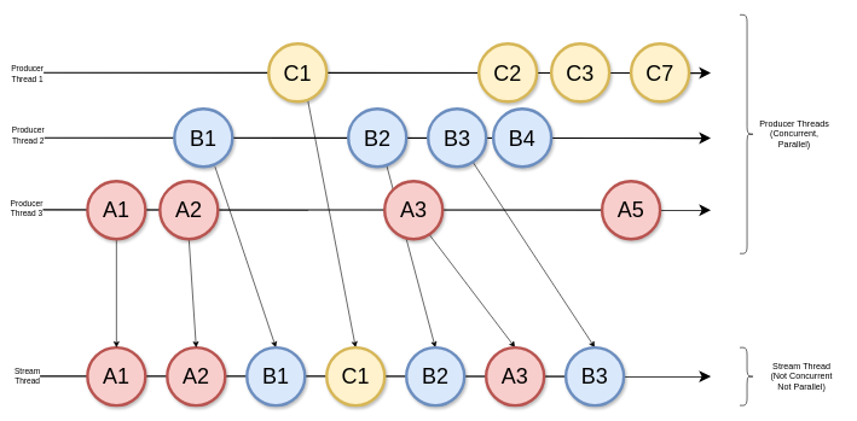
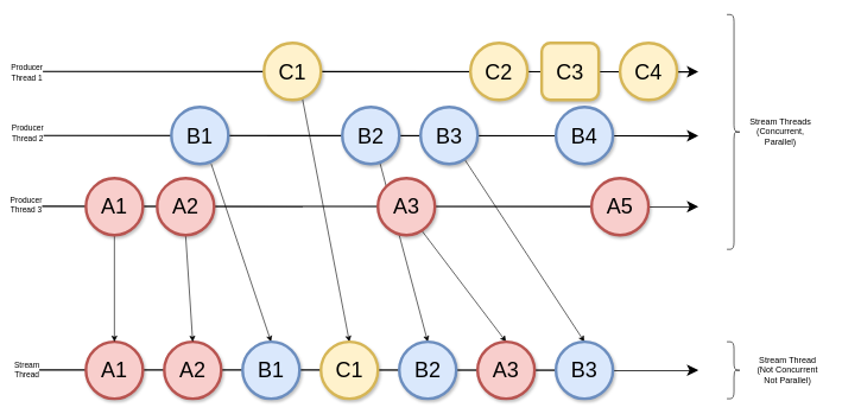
- <mxCell id="22" value="C3" style="ellipse;whiteSpace=wrap;html=1;rounded=0;shadow=1;strokeColor=#d6b656;strokeWidth=4;fontSize=30;align=center;fillColor=#fff2cc;" parent="1" vertex="1"><mxGeometry x="760" y="60" width="80" height="80" as="geometry" /></mxCell>
+ <mxCell id="22" value="C3" style="whiteSpace=wrap;html=1;shadow=1;strokeColor=#d6b656;strokeWidth=4;fontSize=30;align=center;fillColor=#fff2cc;rounded=1;" parent="1" vertex="1"><mxGeometry x="760" y="60" width="80" height="80" as="geometry" /></mxCell>
- <mxCell id="21" value="C7" style="ellipse;whiteSpace=wrap;html=1;rounded=0;shadow=1;strokeColor=#d6b656;strokeWidth=4;fontSize=30;align=center;fillColor=#fff2cc;" parent="1" vertex="1"><mxGeometry x="870" y="60" width="80" height="80" as="geometry" /></mxCell>
+ <mxCell id="21" value="C4" style="ellipse;whiteSpace=wrap;html=1;rounded=0;shadow=1;strokeColor=#d6b656;strokeWidth=4;fontSize=30;align=center;fillColor=#fff2cc;" parent="1" vertex="1"><mxGeometry x="870" y="60" width="80" height="80" as="geometry" /></mxCell>
- <mxCell id="38" value="Producer Threads&lt;br&gt;(Concurrent,&lt;br&gt;Parallel)" style="text;html=1;align=center;verticalAlign=middle;resizable=0;points=[];autosize=1;strokeColor=none;fillColor=none;" parent="1" vertex="1"><mxGeometry x="1035" y="155" width="120" height="60" as="geometry" /></mxCell>
+ <mxCell id="38" value="Stream Threads&lt;br&gt;(Concurrent,&lt;br&gt;Parallel)" style="text;html=1;align=center;verticalAlign=middle;resizable=0;points=[];autosize=1;strokeColor=none;fillColor=none;" parent="1" vertex="1"><mxGeometry x="1035" y="155" width="120" height="60" as="geometry" /></mxCell>
- <mxCell id="15" value="B4" style="ellipse;whiteSpace=wrap;html=1;rounded=0;shadow=1;strokeColor=#6c8ebf;strokeWidth=4;fontSize=30;align=center;fillColor=#dae8fc;" parent="1" vertex="1"><mxGeometry x="680" y="150" width="80" height="80" as="geometry" /></mxCell>
+ <mxCell id="15" value="B4" style="ellipse;whiteSpace=wrap;html=1;rounded=0;shadow=1;strokeColor=#6c8ebf;strokeWidth=4;fontSize=30;align=center;fillColor=#dae8fc;" parent="1" vertex="1"><mxGeometry x="780" y="150" width="80" height="80" as="geometry" /></mxCell>
